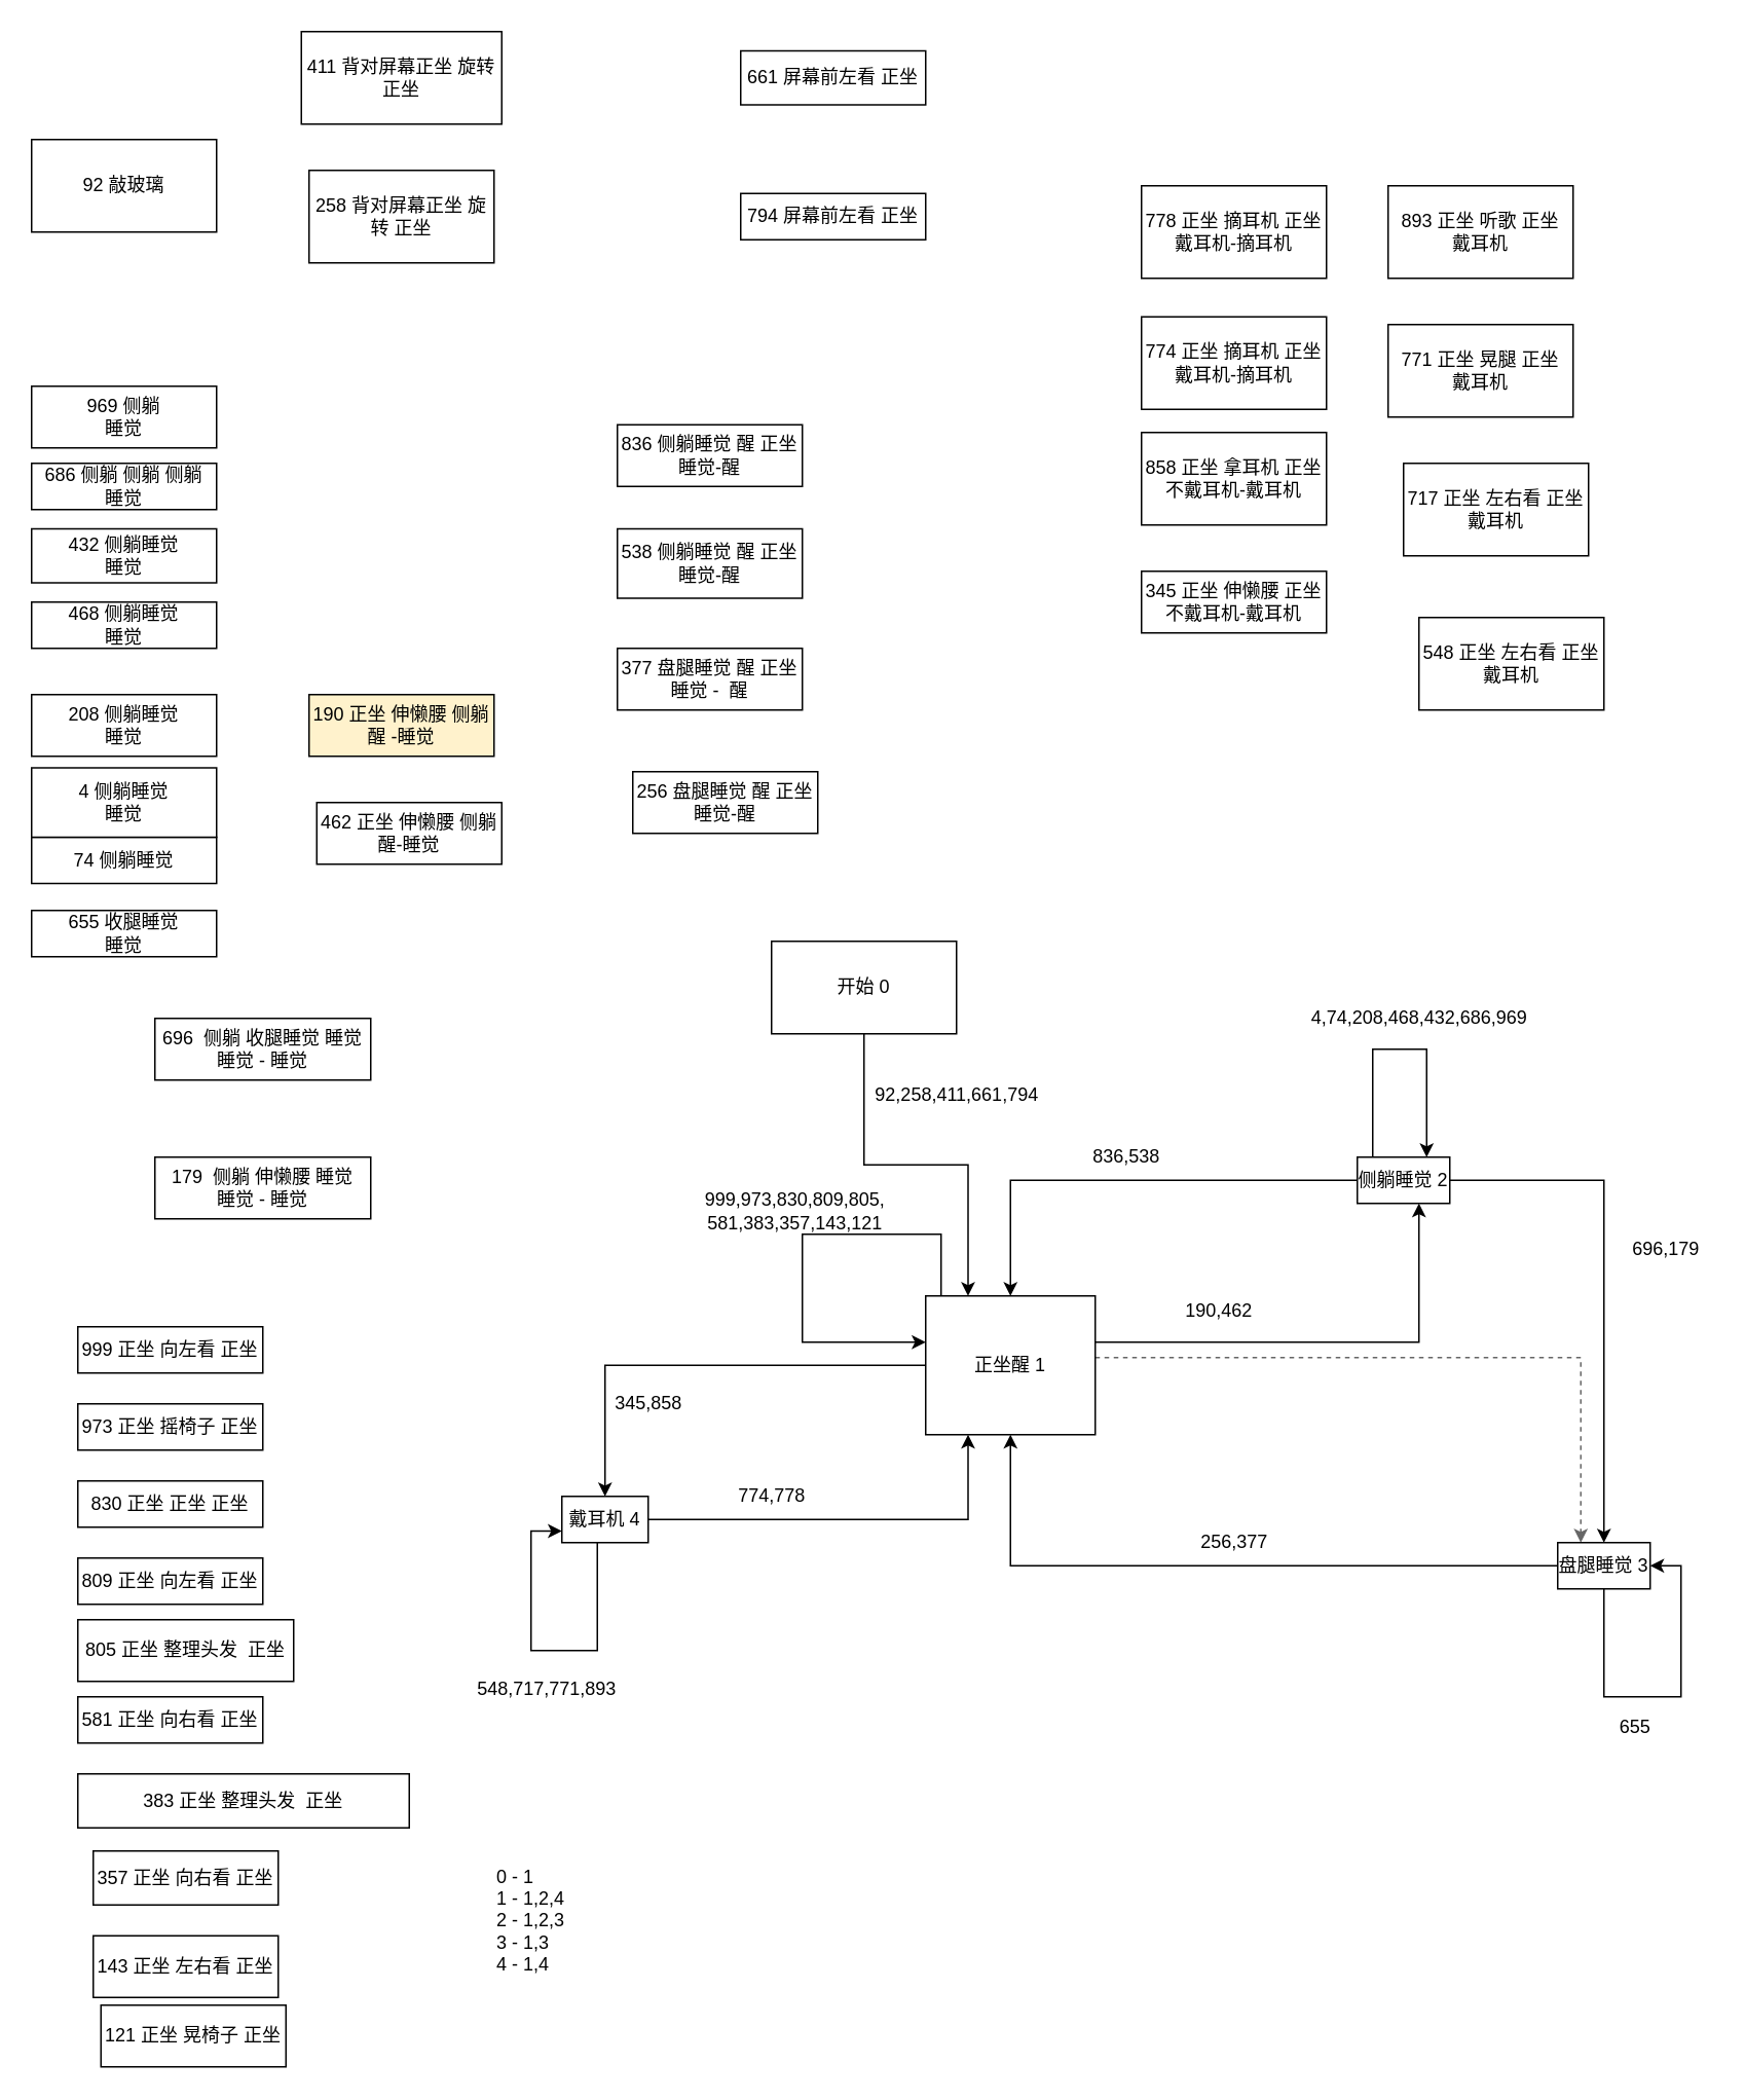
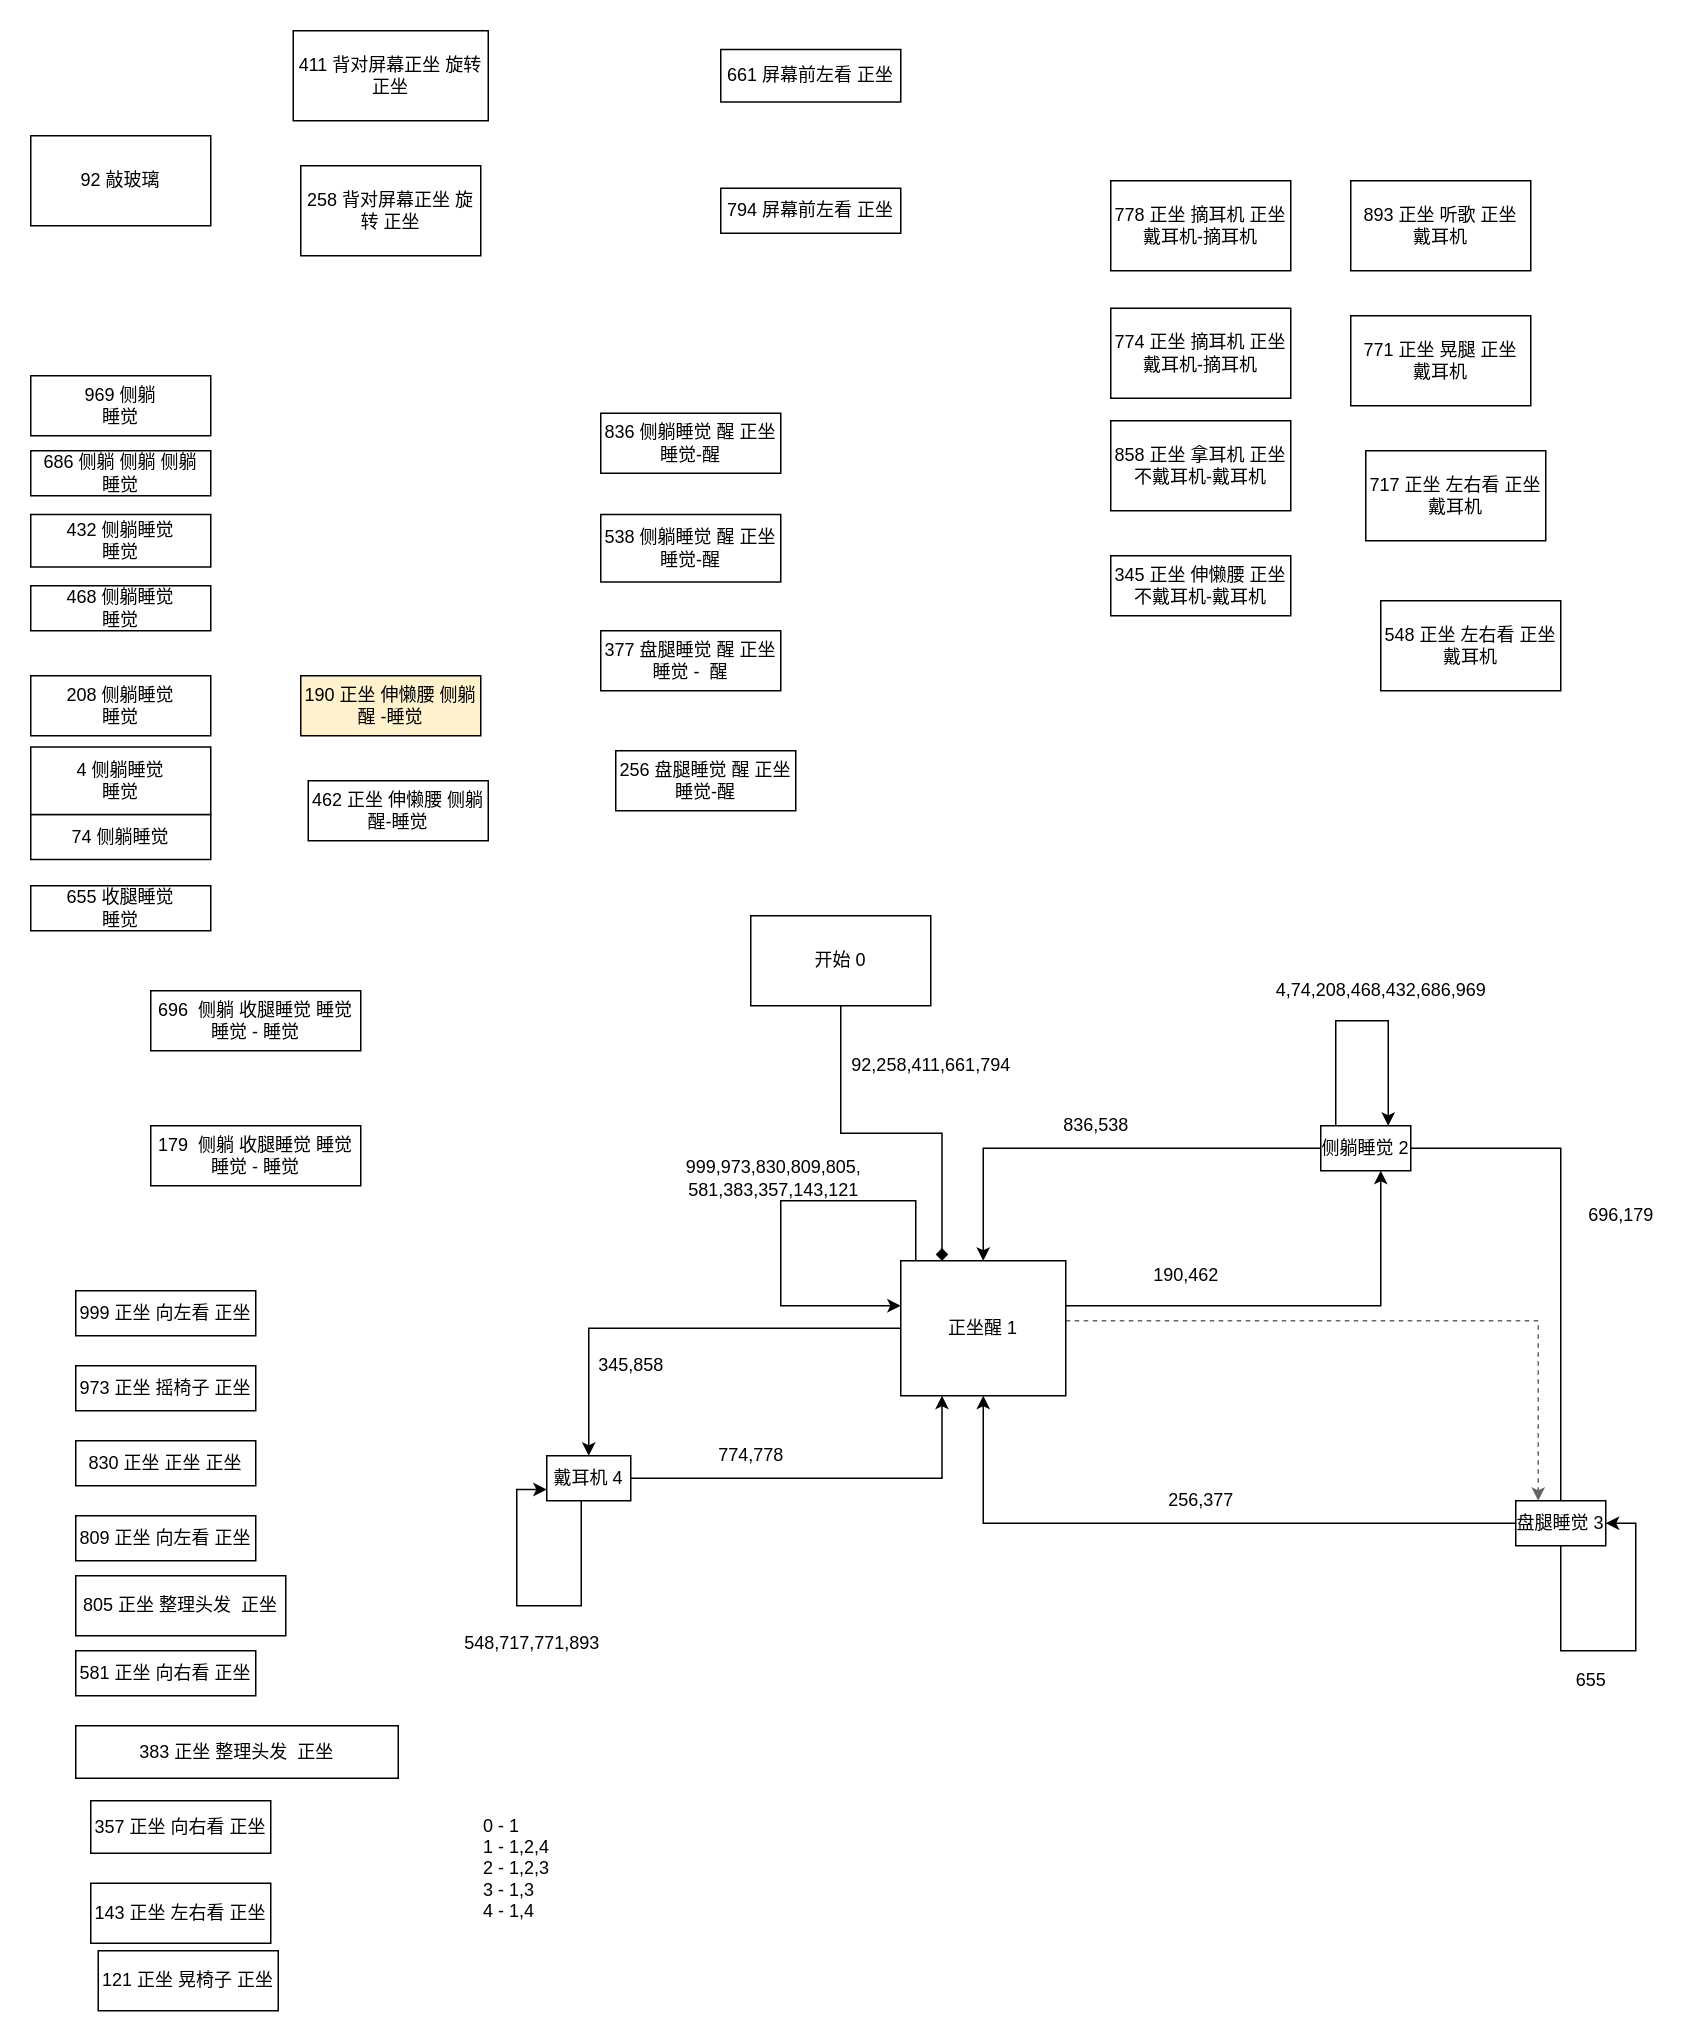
- <mxCell id="36" value="179&amp;nbsp; 侧躺 伸懒腰 睡觉&lt;br&gt;睡觉 - 睡觉" style="whiteSpace=wrap;html=1;" vertex="1" parent="1"><mxGeometry x="100" y="750" width="140" height="40" as="geometry" /></mxCell>
+ <mxCell id="36" value="179&amp;nbsp; 侧躺 收腿睡觉 睡觉&lt;br&gt;睡觉 - 睡觉" style="whiteSpace=wrap;html=1;" vertex="1" parent="1"><mxGeometry x="100" y="750" width="140" height="40" as="geometry" /></mxCell>
- <mxCell id="66" style="edgeStyle=orthogonalEdgeStyle;rounded=0;orthogonalLoop=1;jettySize=auto;html=1;entryX=0.25;entryY=0;entryDx=0;entryDy=0;align=center;" edge="1" parent="1" source="67" target="44"><mxGeometry relative="1" as="geometry" /></mxCell>
+ <mxCell id="66" style="edgeStyle=orthogonalEdgeStyle;rounded=0;orthogonalLoop=1;jettySize=auto;html=1;entryX=0.25;entryY=0;entryDx=0;entryDy=0;align=center;endArrow=diamond;" edge="1" parent="1" source="67" target="44"><mxGeometry relative="1" as="geometry" /></mxCell>
- <mxCell id="45" style="edgeStyle=orthogonalEdgeStyle;rounded=0;orthogonalLoop=1;jettySize=auto;html=1;align=center;" edge="1" parent="1" source="47" target="49"><mxGeometry relative="1" as="geometry" /></mxCell>
+ <mxCell id="45" style="edgeStyle=orthogonalEdgeStyle;rounded=0;orthogonalLoop=1;jettySize=auto;html=1;align=center;endArrow=none;" edge="1" parent="1" source="47" target="49"><mxGeometry relative="1" as="geometry" /></mxCell>
